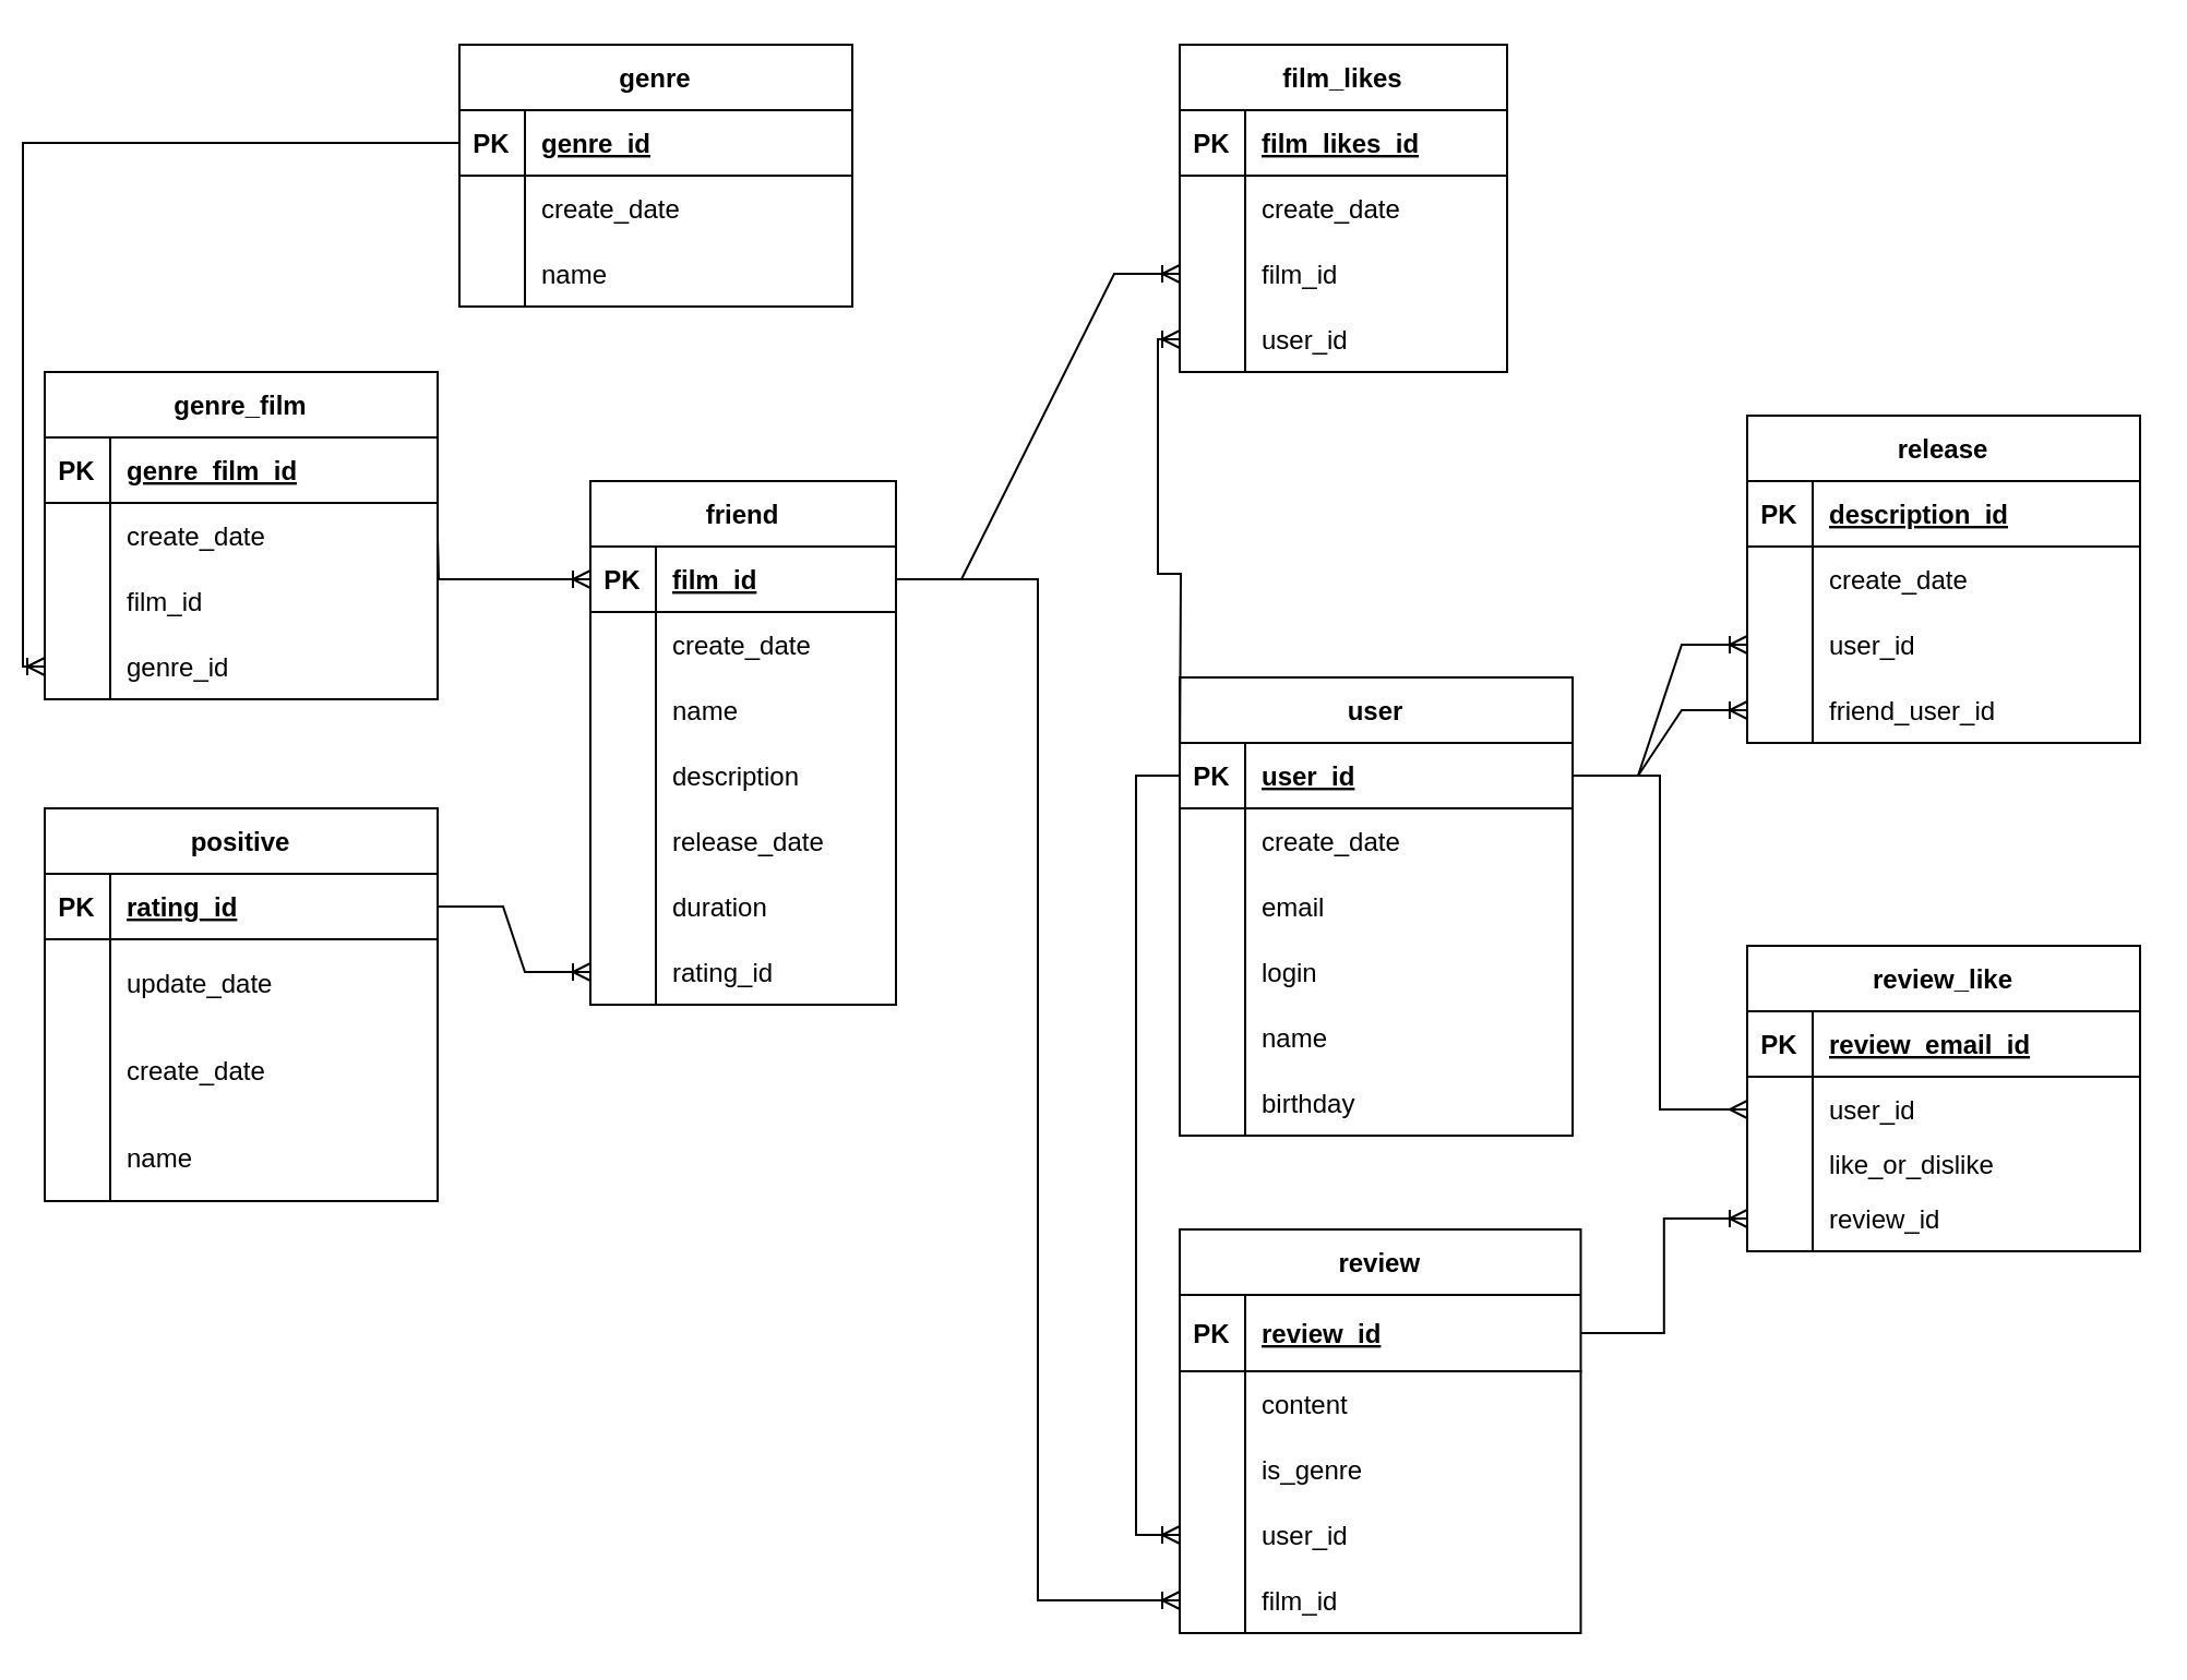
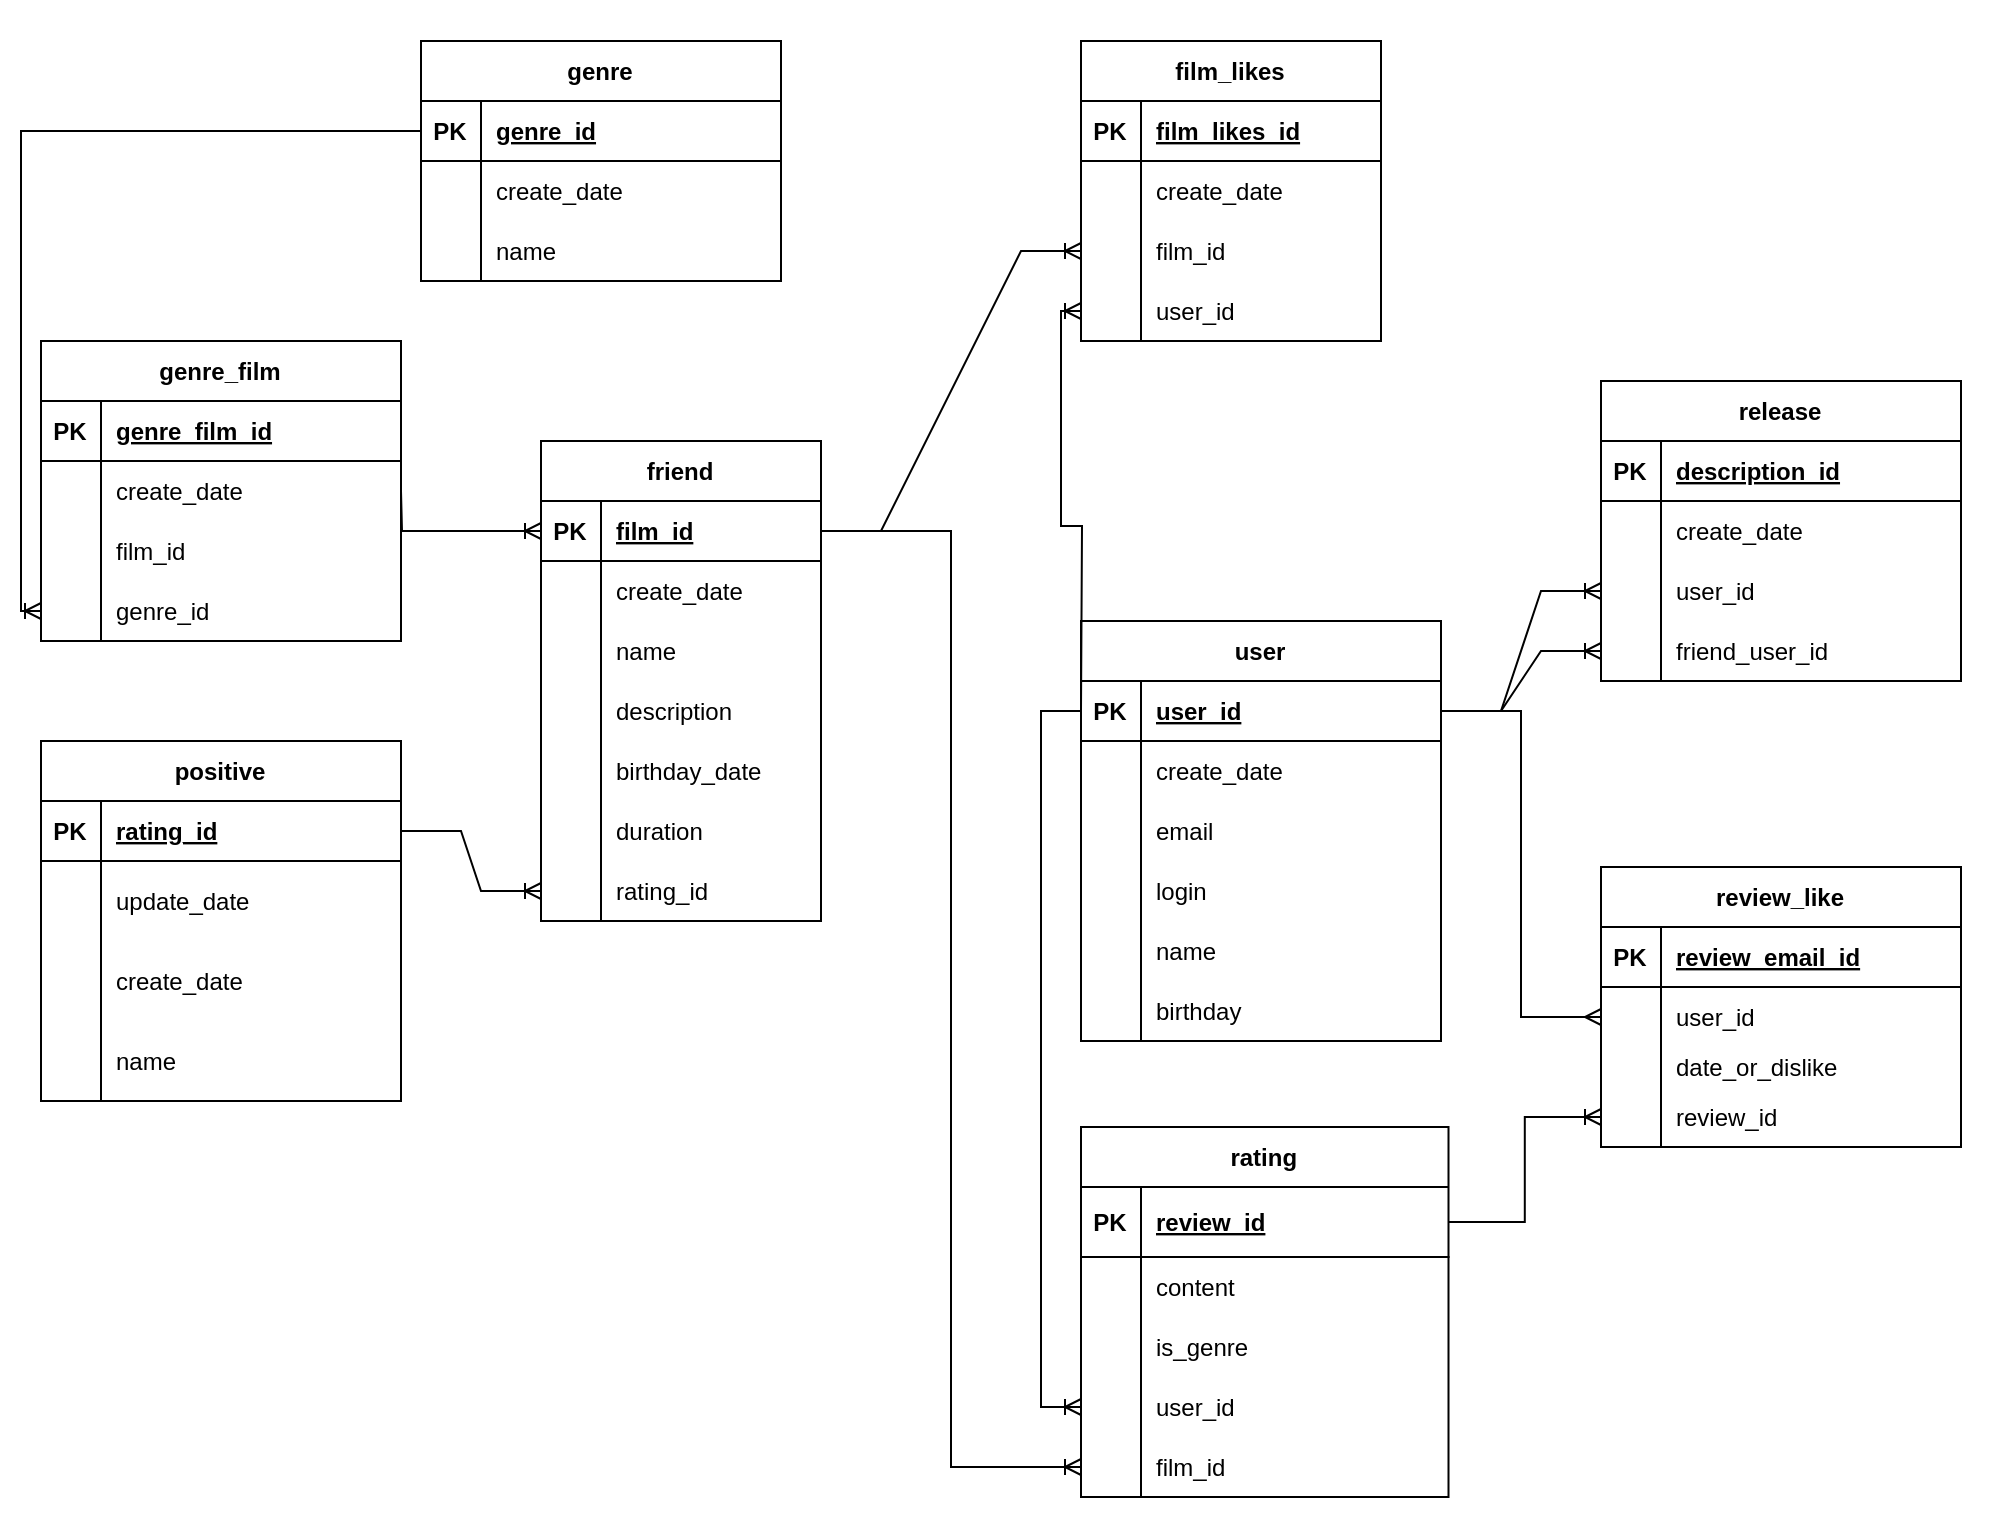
- <mxCell id="17" value="release_date" style="shape=partialRectangle;connectable=0;fillColor=none;top=0;left=0;bottom=0;right=0;align=left;spacingLeft=6;overflow=hidden;" parent="15" vertex="1"><mxGeometry x="30" width="110" height="30" as="geometry"><mxRectangle width="110" height="30" as="alternateBounds" /></mxGeometry></mxCell>
+ <mxCell id="17" value="birthday_date" style="shape=partialRectangle;connectable=0;fillColor=none;top=0;left=0;bottom=0;right=0;align=left;spacingLeft=6;overflow=hidden;" parent="15" vertex="1"><mxGeometry x="30" width="110" height="30" as="geometry"><mxRectangle width="110" height="30" as="alternateBounds" /></mxGeometry></mxCell>
- <mxCell id="137" value="like_or_dislike" style="shape=partialRectangle;connectable=0;fillColor=none;top=0;left=0;bottom=0;right=0;align=left;spacingLeft=6;overflow=hidden;" vertex="1" parent="135"><mxGeometry x="30" width="150" height="20" as="geometry"><mxRectangle width="150" height="20" as="alternateBounds" /></mxGeometry></mxCell>
+ <mxCell id="137" value="date_or_dislike" style="shape=partialRectangle;connectable=0;fillColor=none;top=0;left=0;bottom=0;right=0;align=left;spacingLeft=6;overflow=hidden;" vertex="1" parent="135"><mxGeometry x="30" width="150" height="20" as="geometry"><mxRectangle width="150" height="20" as="alternateBounds" /></mxGeometry></mxCell>
- <mxCell id="112" value="review" style="shape=table;startSize=30;container=1;collapsible=1;childLayout=tableLayout;fixedRows=1;rowLines=0;fontStyle=1;align=center;resizeLast=1;" vertex="1" parent="1"><mxGeometry x="540" y="563" width="183.75" height="185" as="geometry" /></mxCell>
+ <mxCell id="112" value="rating" style="shape=table;startSize=30;container=1;collapsible=1;childLayout=tableLayout;fixedRows=1;rowLines=0;fontStyle=1;align=center;resizeLast=1;" vertex="1" parent="1"><mxGeometry x="540" y="563" width="183.75" height="185" as="geometry" /></mxCell>
